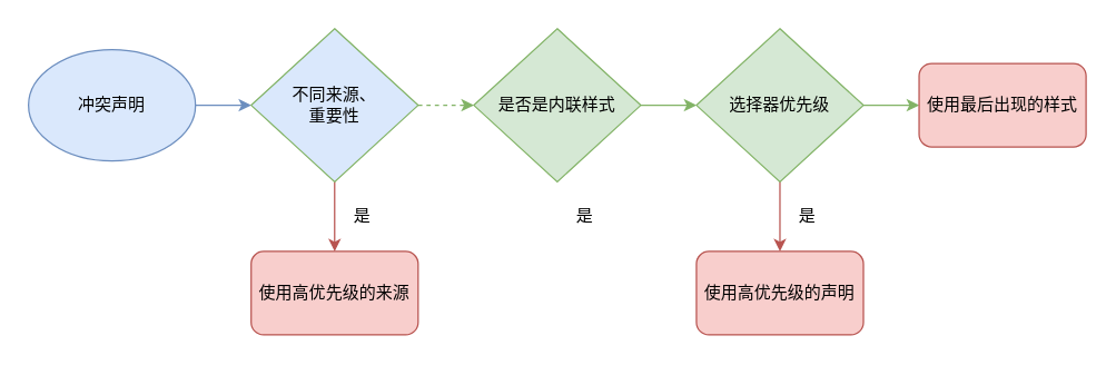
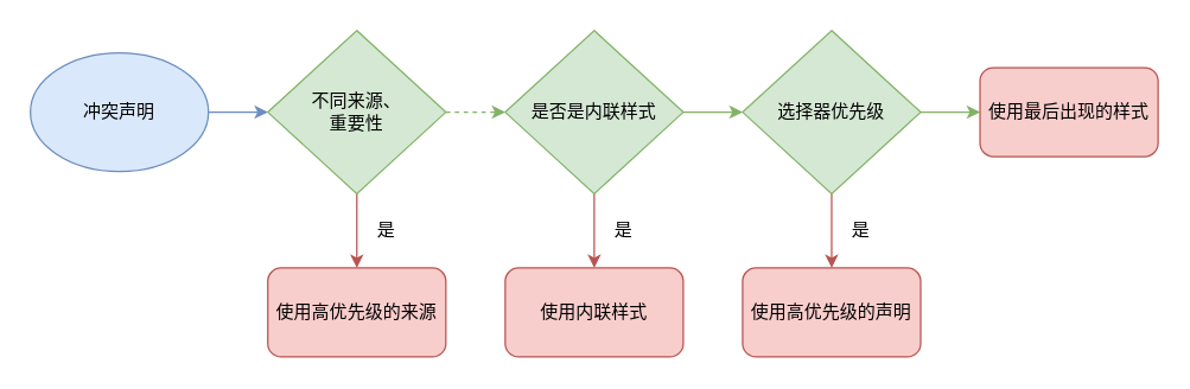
- <mxCell id="6" value="不同来源、&lt;br&gt;重要性" style="rhombus;whiteSpace=wrap;html=1;fillColor=#dae8fc;strokeColor=#82b366;" vertex="1" parent="1"><mxGeometry x="180" y="20" width="120" height="110" as="geometry" /></mxCell>
+ <mxCell id="6" value="不同来源、&lt;br&gt;重要性" style="rhombus;whiteSpace=wrap;html=1;fillColor=#d5e8d4;strokeColor=#82b366;" vertex="1" parent="1"><mxGeometry x="180" y="20" width="120" height="110" as="geometry" /></mxCell>
+ <mxCell id="8" style="edgeStyle=orthogonalEdgeStyle;rounded=0;orthogonalLoop=1;jettySize=auto;html=1;entryX=0.5;entryY=0;entryDx=0;entryDy=0;fillColor=#f8cecc;strokeColor=#b85450;" edge="1" parent="1" source="9" target="15"><mxGeometry relative="1" as="geometry" /></mxCell>
+ <mxCell id="15" value="使用内联样式" style="rounded=1;whiteSpace=wrap;html=1;fillColor=#f8cecc;strokeColor=#b85450;" vertex="1" parent="1"><mxGeometry x="340" y="180" width="120" height="60" as="geometry" /></mxCell>
